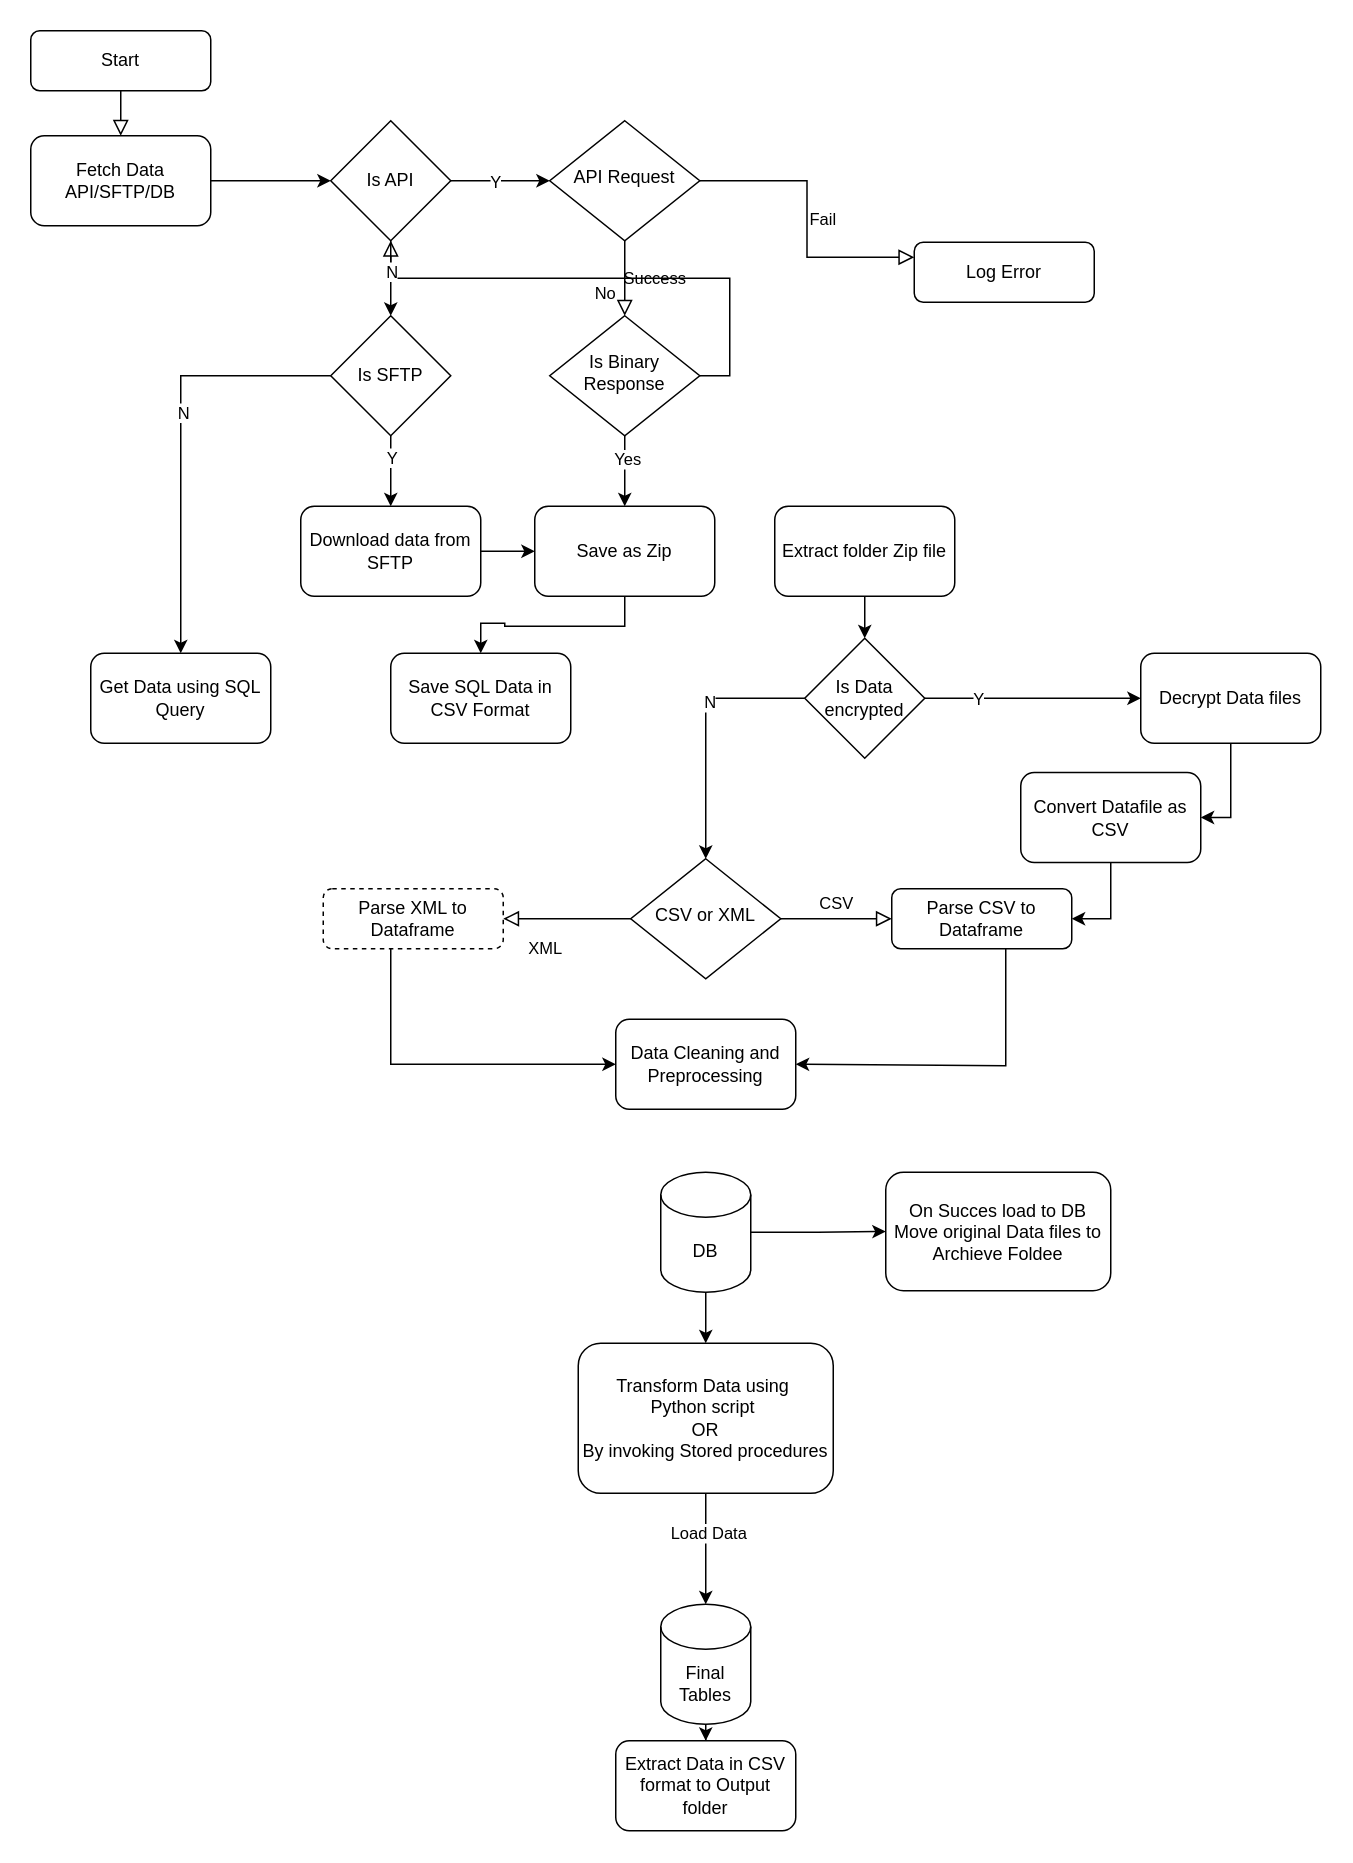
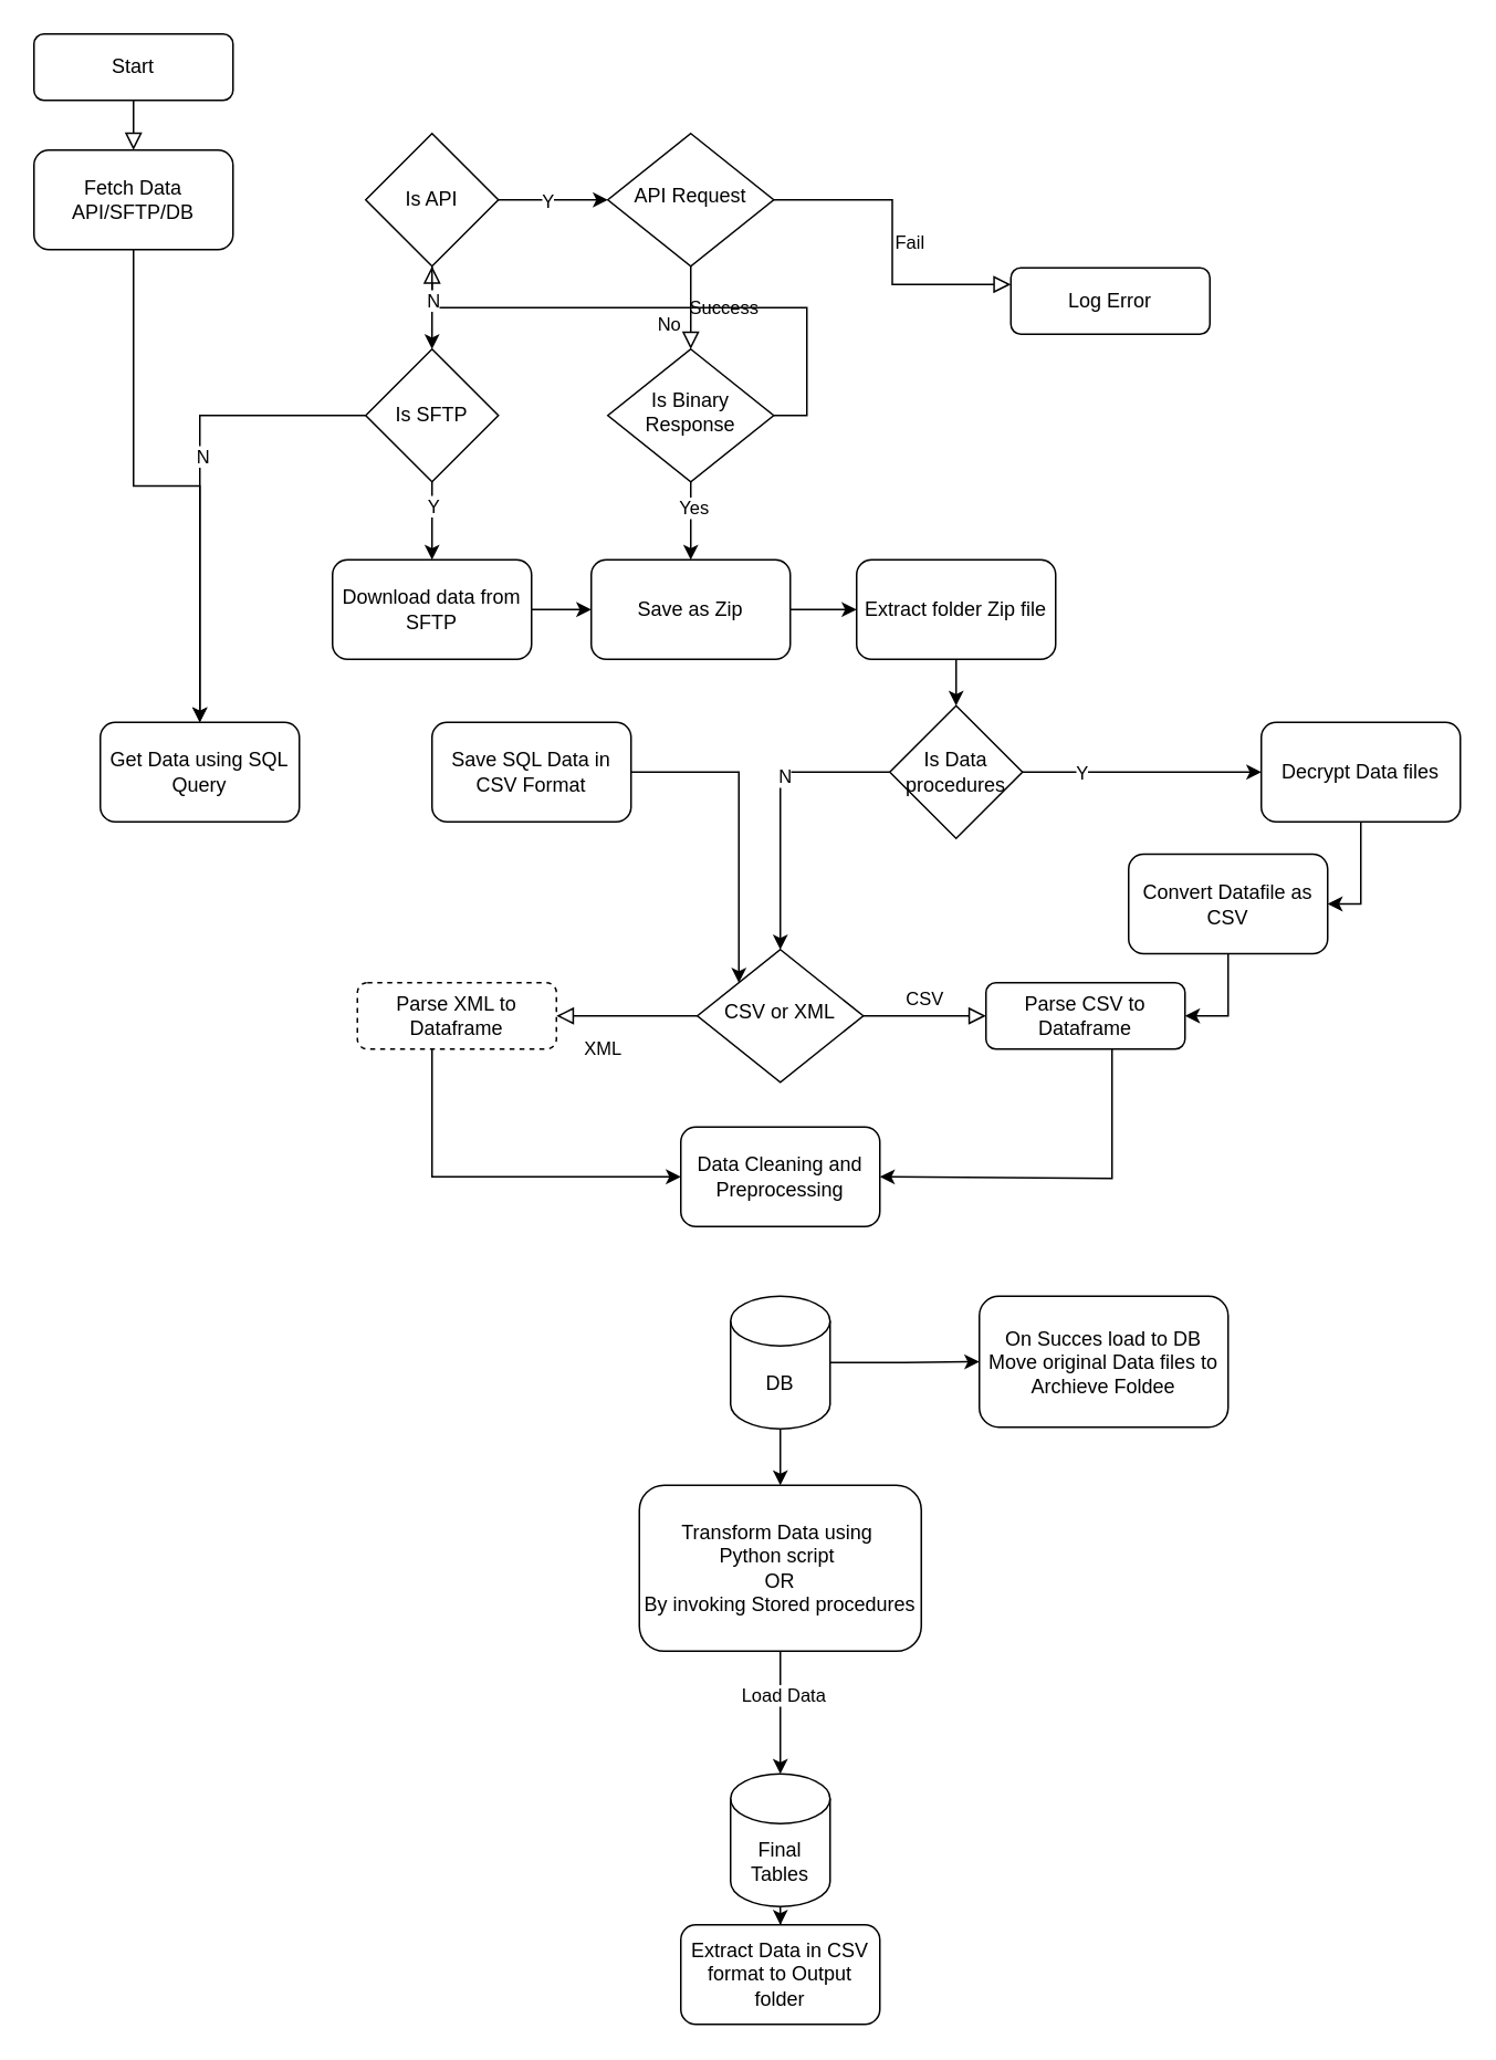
- <mxCell id="27" style="edgeStyle=orthogonalEdgeStyle;rounded=0;orthogonalLoop=1;jettySize=auto;html=1;entryX=0;entryY=0.5;entryDx=0;entryDy=0;" parent="1" source="28" target="34" edge="1"><mxGeometry relative="1" as="geometry" /></mxCell>
+ <mxCell id="27" style="edgeStyle=orthogonalEdgeStyle;rounded=0;orthogonalLoop=1;jettySize=auto;html=1;" parent="1" source="28" target="29" edge="1"><mxGeometry relative="1" as="geometry" /></mxCell>
- <mxCell id="15" style="edgeStyle=orthogonalEdgeStyle;rounded=0;orthogonalLoop=1;jettySize=auto;html=1;" parent="1" source="16" target="41" edge="1"><mxGeometry relative="1" as="geometry" /></mxCell>
+ <mxCell id="15" style="edgeStyle=orthogonalEdgeStyle;rounded=0;orthogonalLoop=1;jettySize=auto;html=1;" parent="1" source="16" target="22" edge="1"><mxGeometry relative="1" as="geometry" /></mxCell>
- <mxCell id="53" value="Is Data encrypted" style="rhombus;whiteSpace=wrap;html=1;" parent="1" vertex="1"><mxGeometry x="536" y="425" width="80" height="80" as="geometry" /></mxCell>
+ <mxCell id="53" value="Is Data procedures" style="rhombus;whiteSpace=wrap;html=1;" parent="1" vertex="1"><mxGeometry x="536" y="425" width="80" height="80" as="geometry" /></mxCell>
+ <mxCell id="40" style="edgeStyle=orthogonalEdgeStyle;rounded=0;orthogonalLoop=1;jettySize=auto;html=1;entryX=0;entryY=0;entryDx=0;entryDy=0;" parent="1" source="41" target="10" edge="1"><mxGeometry relative="1" as="geometry" /></mxCell>
